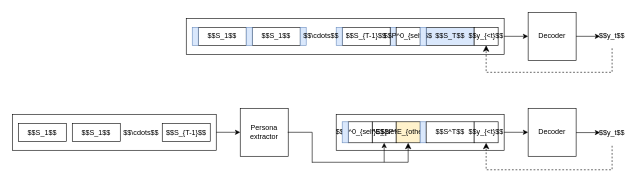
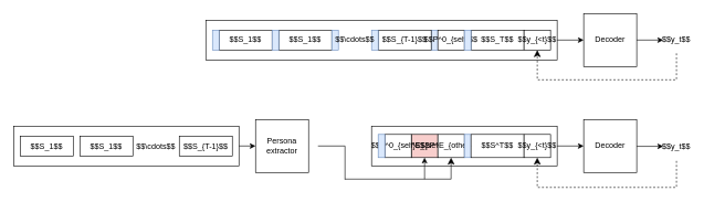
- <mxCell id="10" value="$$S_T$$" style="rounded=0;whiteSpace=wrap;html=1;fillColor=#dae8fc;" vertex="1" parent="1"><mxGeometry x="710" y="45" width="80" height="30" as="geometry" /></mxCell>
+ <mxCell id="10" value="$$S_T$$" style="rounded=0;whiteSpace=wrap;html=1;" vertex="1" parent="1"><mxGeometry x="710" y="45" width="80" height="30" as="geometry" /></mxCell>
- <mxCell id="3" value="Persona extractor" style="whiteSpace=wrap;html=1;aspect=fixed;" vertex="1" parent="1"><mxGeometry x="400" y="180" width="80" height="80" as="geometry" /></mxCell>
+ <mxCell id="3" value="Persona extractor" style="whiteSpace=wrap;html=1;aspect=fixed;" vertex="1" parent="1"><mxGeometry x="385" y="180" width="80" height="80" as="geometry" /></mxCell>
- <mxCell id="21" value="$$P^E_{self}$$" style="rounded=0;whiteSpace=wrap;html=1;" vertex="1" parent="20"><mxGeometry x="50" width="40" height="35" as="geometry" /></mxCell>
+ <mxCell id="21" value="$$P^E_{self}$$" style="rounded=0;whiteSpace=wrap;html=1;fillColor=#f8cecc;" vertex="1" parent="20"><mxGeometry x="50" width="40" height="35" as="geometry" /></mxCell>
- <mxCell id="22" value="$$P^E_{other}$$" style="rounded=0;whiteSpace=wrap;html=1;fillColor=#fff2cc;" vertex="1" parent="20"><mxGeometry x="90" width="40" height="35" as="geometry" /></mxCell>
+ <mxCell id="22" value="$$P^E_{other}$$" style="rounded=0;whiteSpace=wrap;html=1;" vertex="1" parent="20"><mxGeometry x="90" width="40" height="35" as="geometry" /></mxCell>
